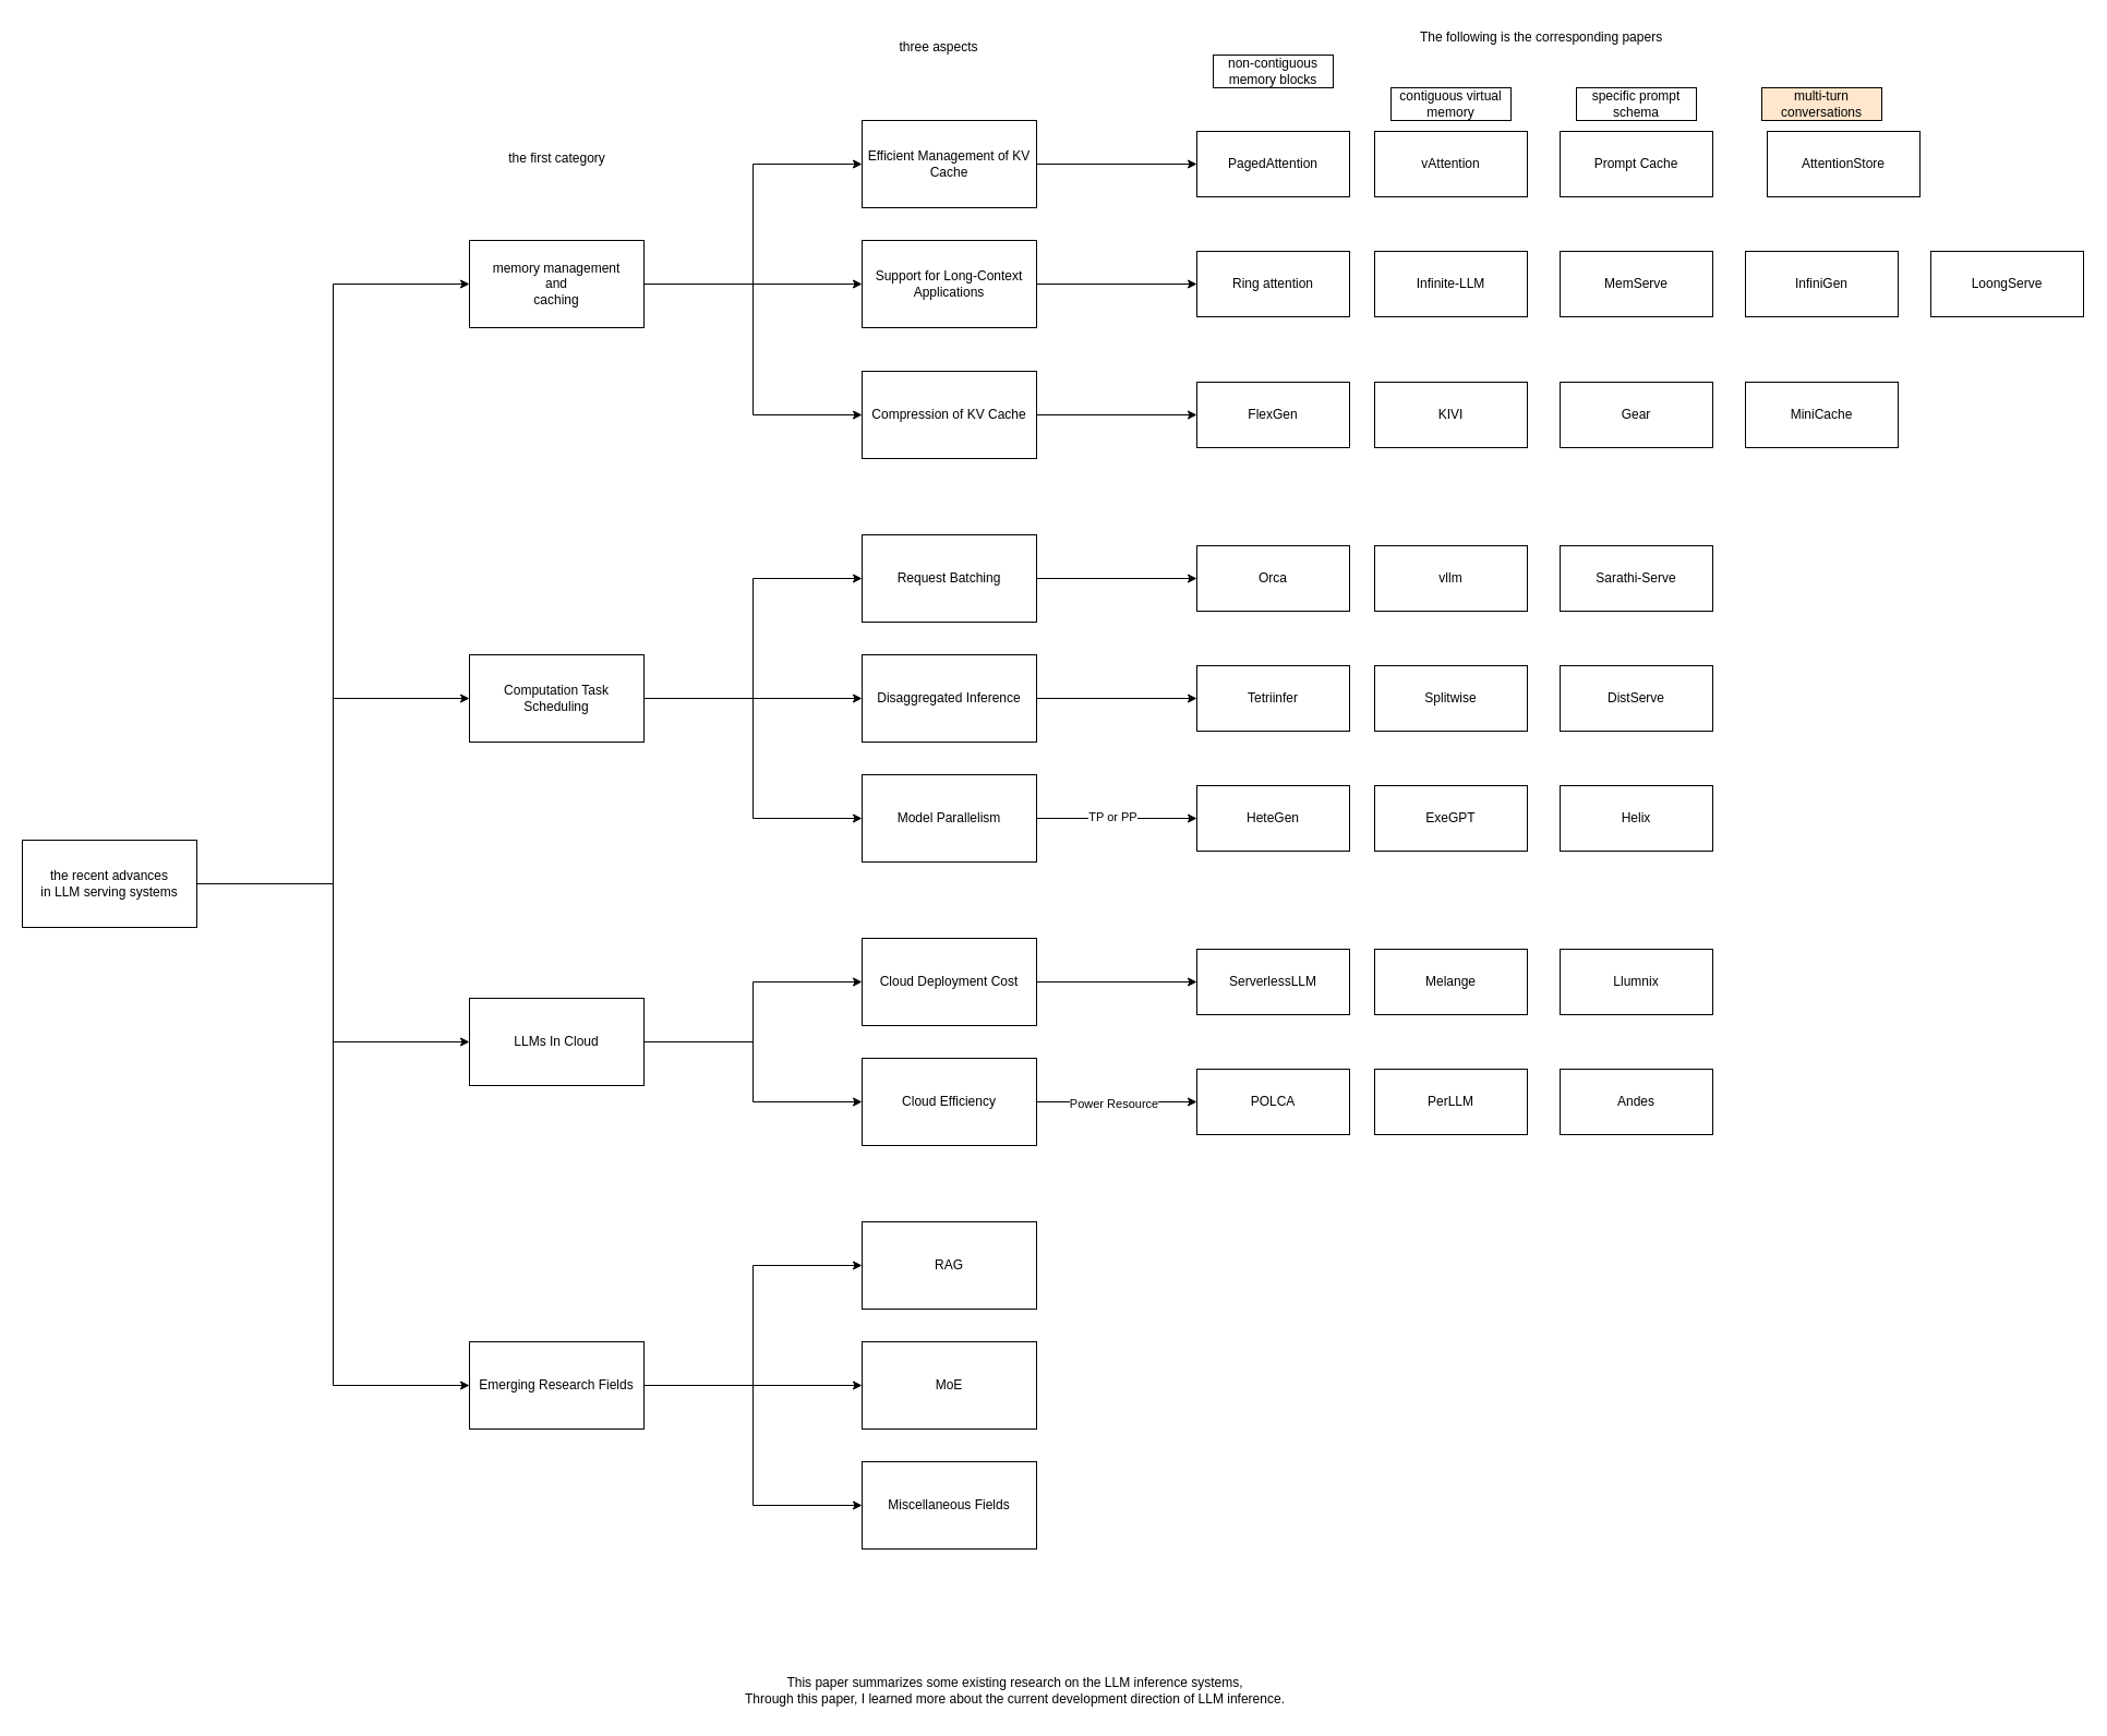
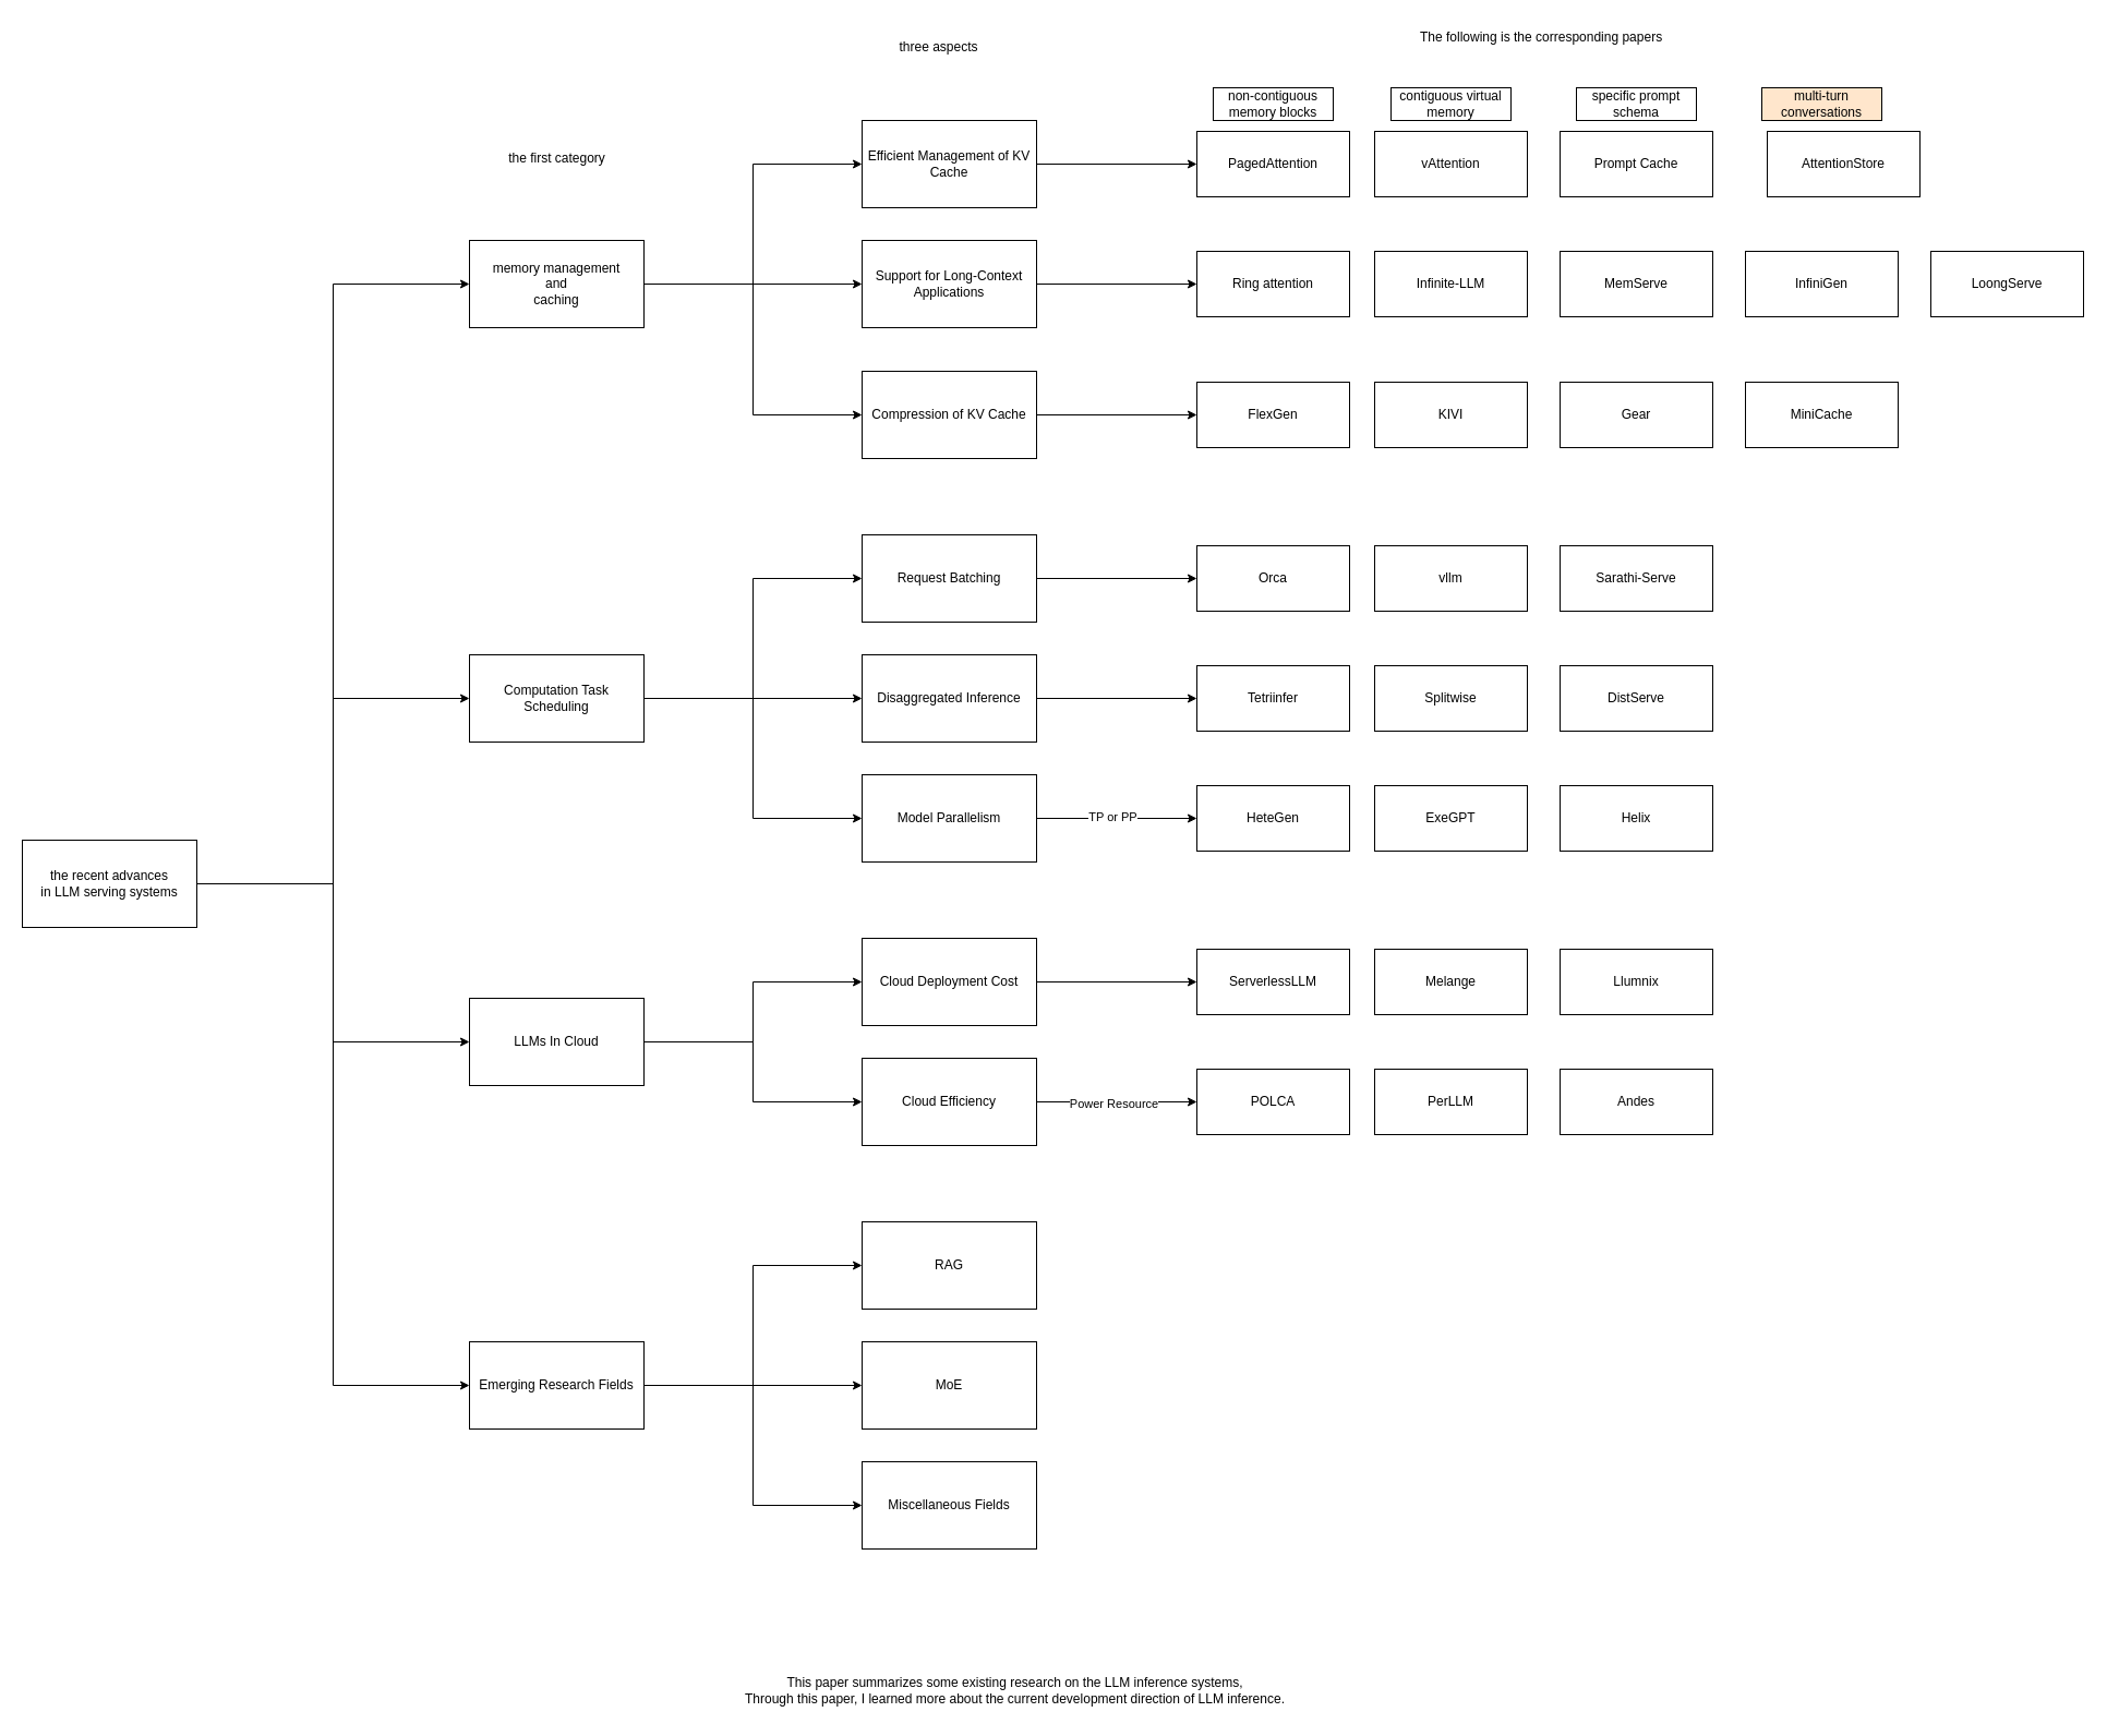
- <mxCell id="74" value="non-contiguous memory blocks" style="whiteSpace=wrap;html=1;" vertex="1" parent="1"><mxGeometry x="1112" y="50" width="110" height="30" as="geometry" /></mxCell>
+ <mxCell id="74" value="non-contiguous memory blocks" style="whiteSpace=wrap;html=1;" vertex="1" parent="1"><mxGeometry x="1112" y="80" width="110" height="30" as="geometry" /></mxCell>
